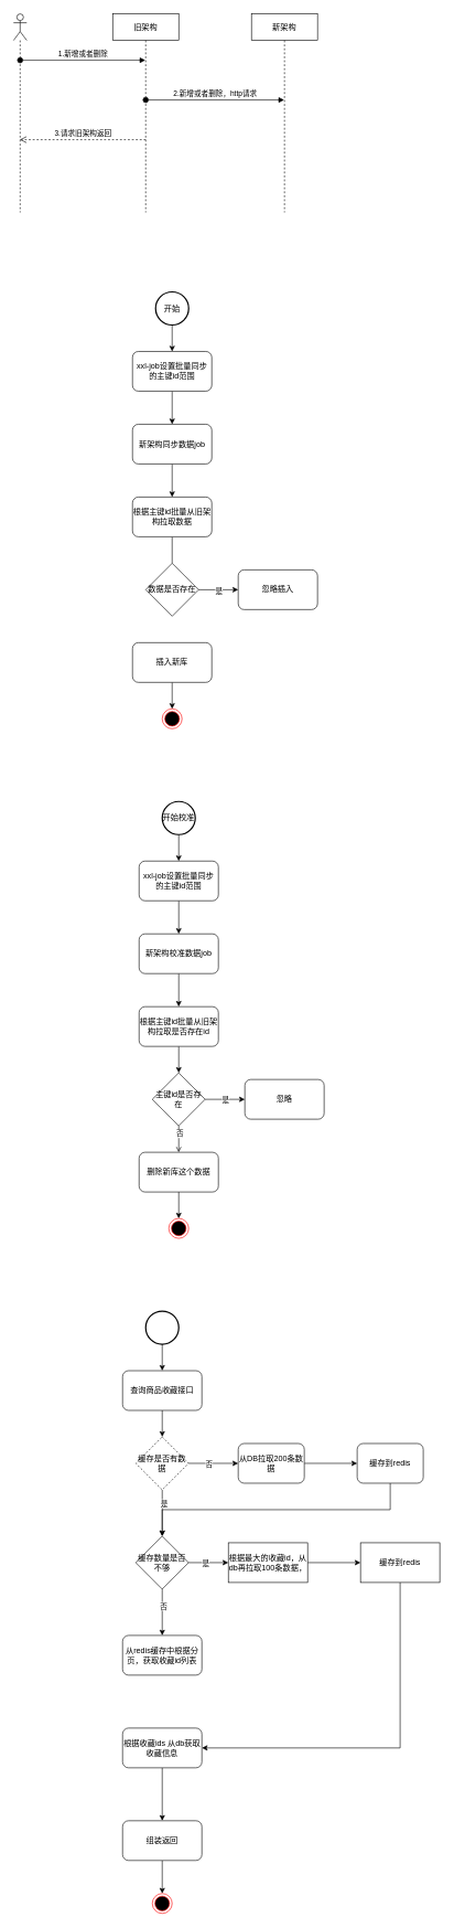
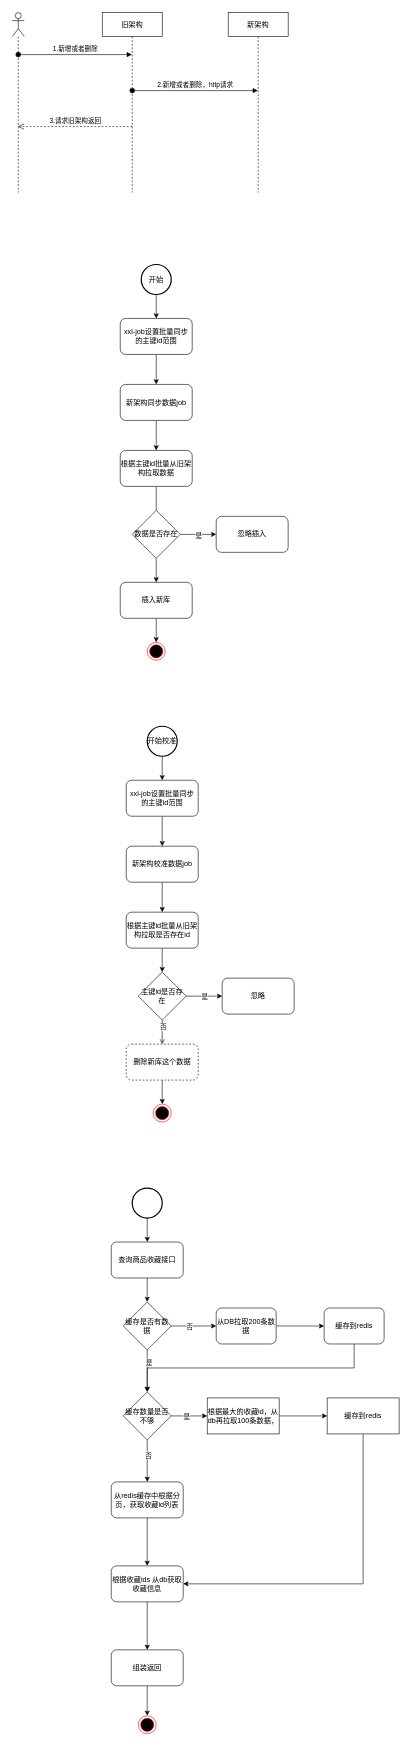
+ <mxCell id="18" style="edgeStyle=orthogonalEdgeStyle;rounded=0;orthogonalLoop=1;jettySize=auto;html=1;exitX=0.5;exitY=1;exitDx=0;exitDy=0;entryX=0.5;entryY=0;entryDx=0;entryDy=0;" edge="1" parent="1" source="19" target="22"><mxGeometry relative="1" as="geometry" /></mxCell>
- <mxCell id="39" value="删除新库这个数据" style="rounded=1;whiteSpace=wrap;html=1;" vertex="1" parent="1"><mxGeometry x="210" y="1740" width="120" height="60" as="geometry" /></mxCell>
+ <mxCell id="39" value="删除新库这个数据" style="rounded=1;whiteSpace=wrap;html=1;dashed=1;" vertex="1" parent="1"><mxGeometry x="210" y="1740" width="120" height="60" as="geometry" /></mxCell>
- <mxCell id="49" value="缓存是否有数据" style="rhombus;whiteSpace=wrap;html=1;dashed=1;" vertex="1" parent="1"><mxGeometry x="205" y="2170" width="80" height="80" as="geometry" /></mxCell>
+ <mxCell id="49" value="缓存是否有数据" style="rhombus;whiteSpace=wrap;html=1;" vertex="1" parent="1"><mxGeometry x="205" y="2170" width="80" height="80" as="geometry" /></mxCell>
+ <mxCell id="59" value="" style="edgeStyle=orthogonalEdgeStyle;rounded=0;orthogonalLoop=1;jettySize=auto;html=1;" edge="1" parent="1" source="60" target="66"><mxGeometry relative="1" as="geometry" /></mxCell>
